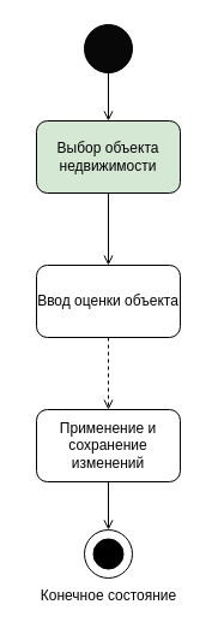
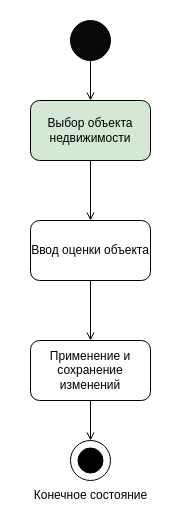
- <mxCell id="6" style="edgeStyle=orthogonalEdgeStyle;rounded=0;orthogonalLoop=1;jettySize=auto;html=1;entryX=0.5;entryY=0;entryDx=0;entryDy=0;endArrow=open;endFill=0;dashed=1;" parent="1" source="7" target="9" edge="1"><mxGeometry relative="1" as="geometry" /></mxCell>
+ <mxCell id="6" style="edgeStyle=orthogonalEdgeStyle;rounded=0;orthogonalLoop=1;jettySize=auto;html=1;entryX=0.5;entryY=0;entryDx=0;entryDy=0;endArrow=open;endFill=0;" parent="1" source="7" target="9" edge="1"><mxGeometry relative="1" as="geometry" /></mxCell>
